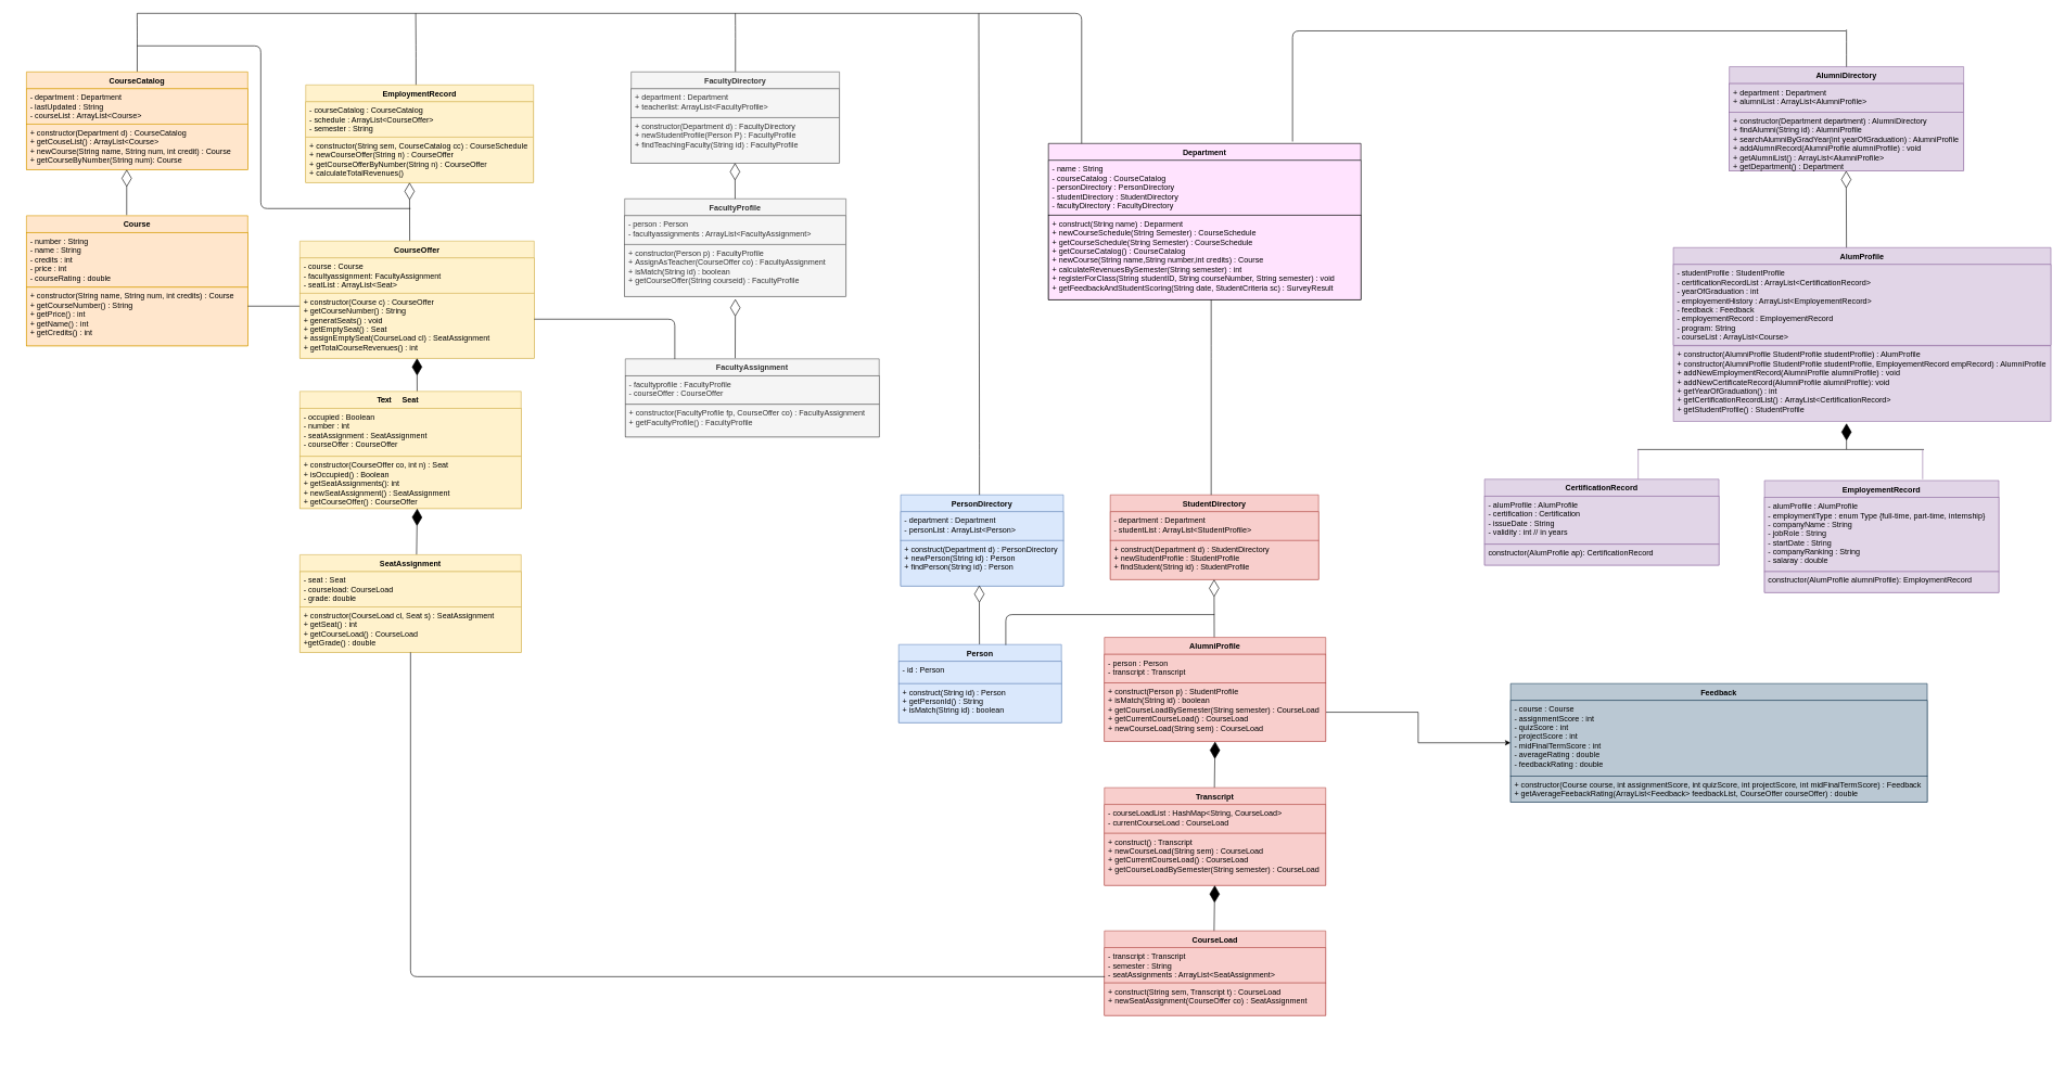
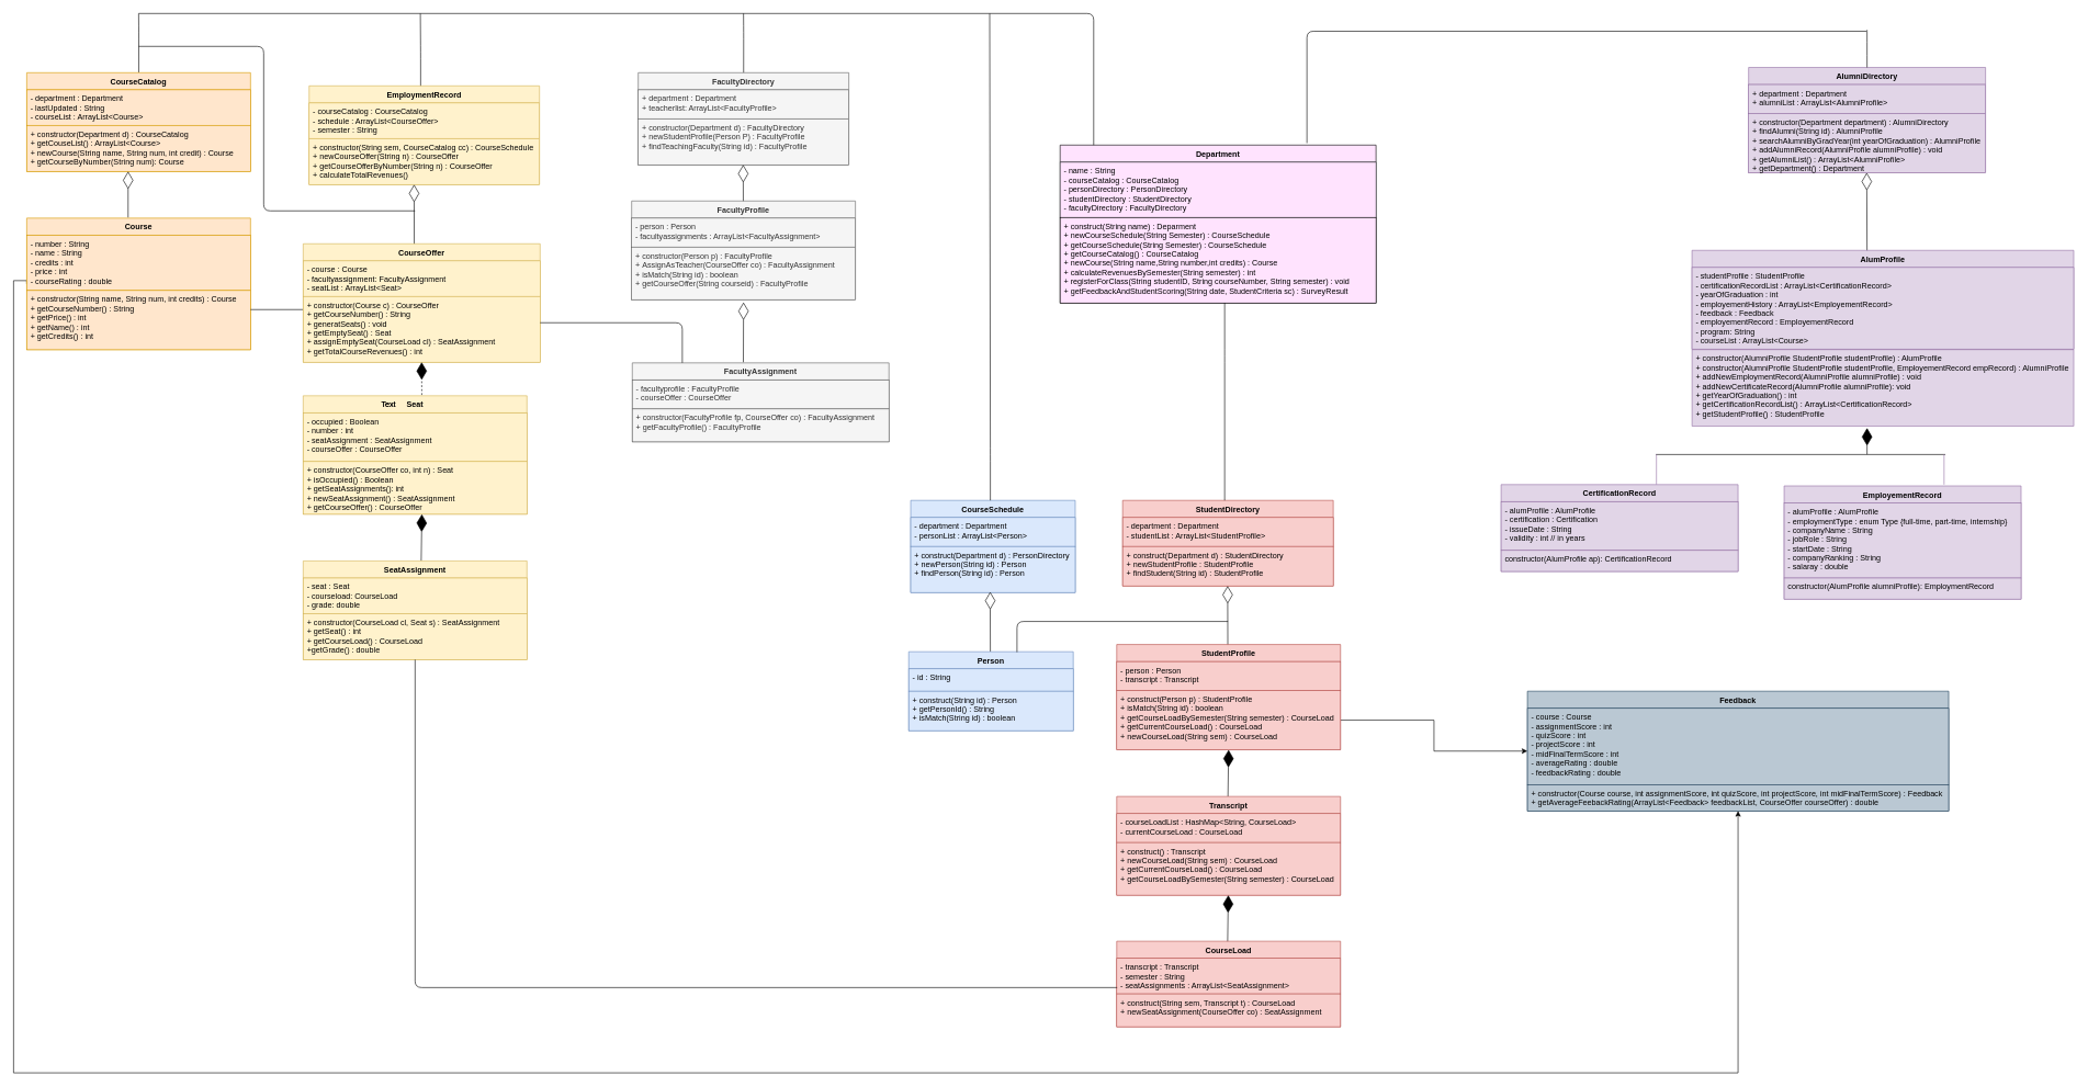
- <mxCell id="47" value="" style="endArrow=diamondThin;endFill=1;endSize=24;html=1;fontColor=#000000;entryX=0.5;entryY=1;entryDx=0;entryDy=0;exitX=0.53;exitY=0.027;exitDx=0;exitDy=0;exitPerimeter=0;" parent="1" source="48" target="44" edge="1"><mxGeometry width="160" relative="1" as="geometry"><mxPoint x="629" y="601" as="sourcePoint" /><mxPoint x="639" y="601" as="targetPoint" /></mxGeometry></mxCell>
+ <mxCell id="47" value="" style="endArrow=diamondThin;endFill=1;endSize=24;html=1;fontColor=#000000;entryX=0.5;entryY=1;entryDx=0;entryDy=0;exitX=0.53;exitY=0.027;exitDx=0;exitDy=0;exitPerimeter=0;dashed=1;" parent="1" source="48" target="44" edge="1"><mxGeometry width="160" relative="1" as="geometry"><mxPoint x="629" y="601" as="sourcePoint" /><mxPoint x="639" y="601" as="targetPoint" /></mxGeometry></mxCell>
- <mxCell id="5" value="PersonDirectory" style="swimlane;fontStyle=1;align=center;verticalAlign=top;childLayout=stackLayout;horizontal=1;startSize=26;horizontalStack=0;resizeParent=1;resizeParentMax=0;resizeLast=0;collapsible=1;marginBottom=0;labelBackgroundColor=none;strokeColor=#6c8ebf;fillColor=#dae8fc;" parent="1" vertex="1"><mxGeometry x="1383" y="760" width="250" height="140" as="geometry" /></mxCell>
+ <mxCell id="5" value="CourseSchedule" style="swimlane;fontStyle=1;align=center;verticalAlign=top;childLayout=stackLayout;horizontal=1;startSize=26;horizontalStack=0;resizeParent=1;resizeParentMax=0;resizeLast=0;collapsible=1;marginBottom=0;labelBackgroundColor=none;strokeColor=#6c8ebf;fillColor=#dae8fc;" parent="1" vertex="1"><mxGeometry x="1383" y="760" width="250" height="140" as="geometry" /></mxCell>
- <mxCell id="18" value="AlumniProfile" style="swimlane;fontStyle=1;align=center;verticalAlign=top;childLayout=stackLayout;horizontal=1;startSize=26;horizontalStack=0;resizeParent=1;resizeParentMax=0;resizeLast=0;collapsible=1;marginBottom=0;labelBackgroundColor=none;strokeColor=#b85450;fillColor=#f8cecc;" parent="1" vertex="1"><mxGeometry x="1696" y="979" width="340" height="160" as="geometry" /></mxCell>
+ <mxCell id="18" value="StudentProfile" style="swimlane;fontStyle=1;align=center;verticalAlign=top;childLayout=stackLayout;horizontal=1;startSize=26;horizontalStack=0;resizeParent=1;resizeParentMax=0;resizeLast=0;collapsible=1;marginBottom=0;labelBackgroundColor=none;strokeColor=#b85450;fillColor=#f8cecc;" parent="1" vertex="1"><mxGeometry x="1696" y="979" width="340" height="160" as="geometry" /></mxCell>
+ <mxCell id="34" style="edgeStyle=orthogonalEdgeStyle;rounded=0;orthogonalLoop=1;jettySize=auto;html=1;exitX=0;exitY=0.5;exitDx=0;exitDy=0;entryX=0.5;entryY=1;entryDx=0;entryDy=0;" parent="1" source="35" target="85" edge="1"><mxGeometry relative="1" as="geometry"><Array as="points"><mxPoint x="20" y="426" /><mxPoint x="20" y="1630" /><mxPoint x="2640" y="1630" /></Array></mxGeometry></mxCell>
- <mxCell id="11" value="- id : Person" style="text;strokeColor=#6c8ebf;fillColor=#dae8fc;align=left;verticalAlign=top;spacingLeft=4;spacingRight=4;overflow=hidden;rotatable=0;points=[[0,0.5],[1,0.5]];portConstraint=eastwest;" parent="10" vertex="1"><mxGeometry y="26" width="250" height="34" as="geometry" /></mxCell>
+ <mxCell id="11" value="- id : String" style="text;strokeColor=#6c8ebf;fillColor=#dae8fc;align=left;verticalAlign=top;spacingLeft=4;spacingRight=4;overflow=hidden;rotatable=0;points=[[0,0.5],[1,0.5]];portConstraint=eastwest;" parent="10" vertex="1"><mxGeometry y="26" width="250" height="34" as="geometry" /></mxCell>
